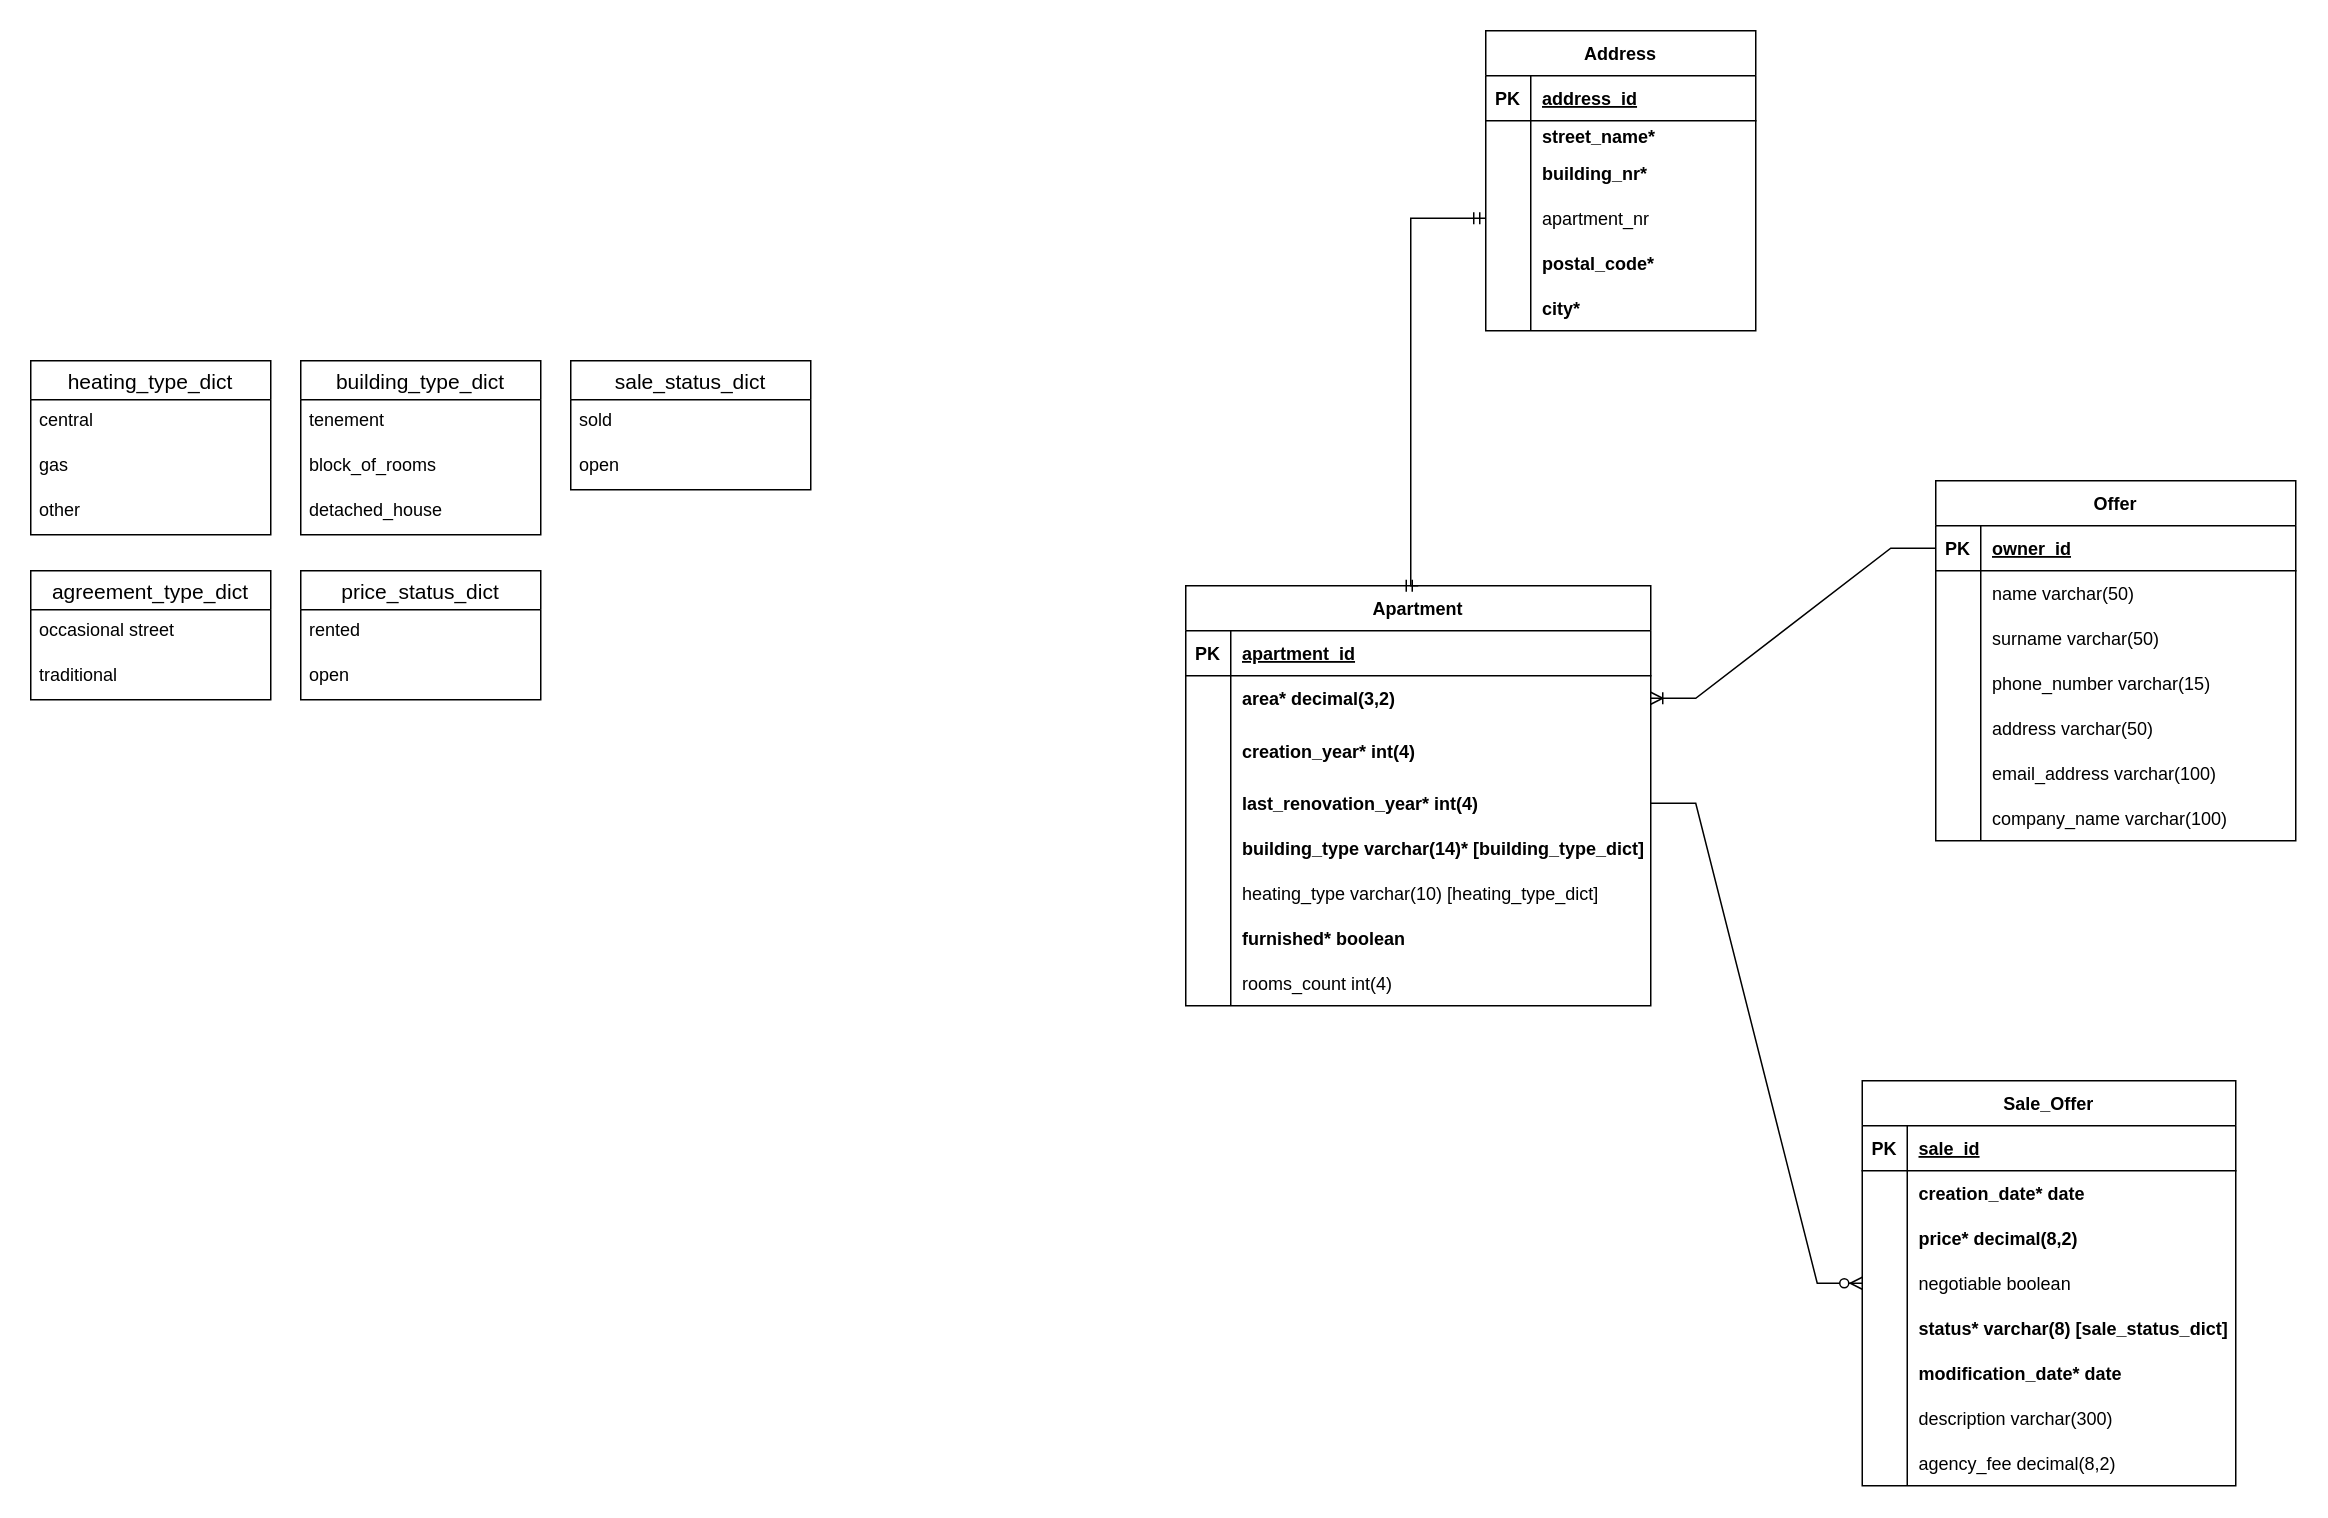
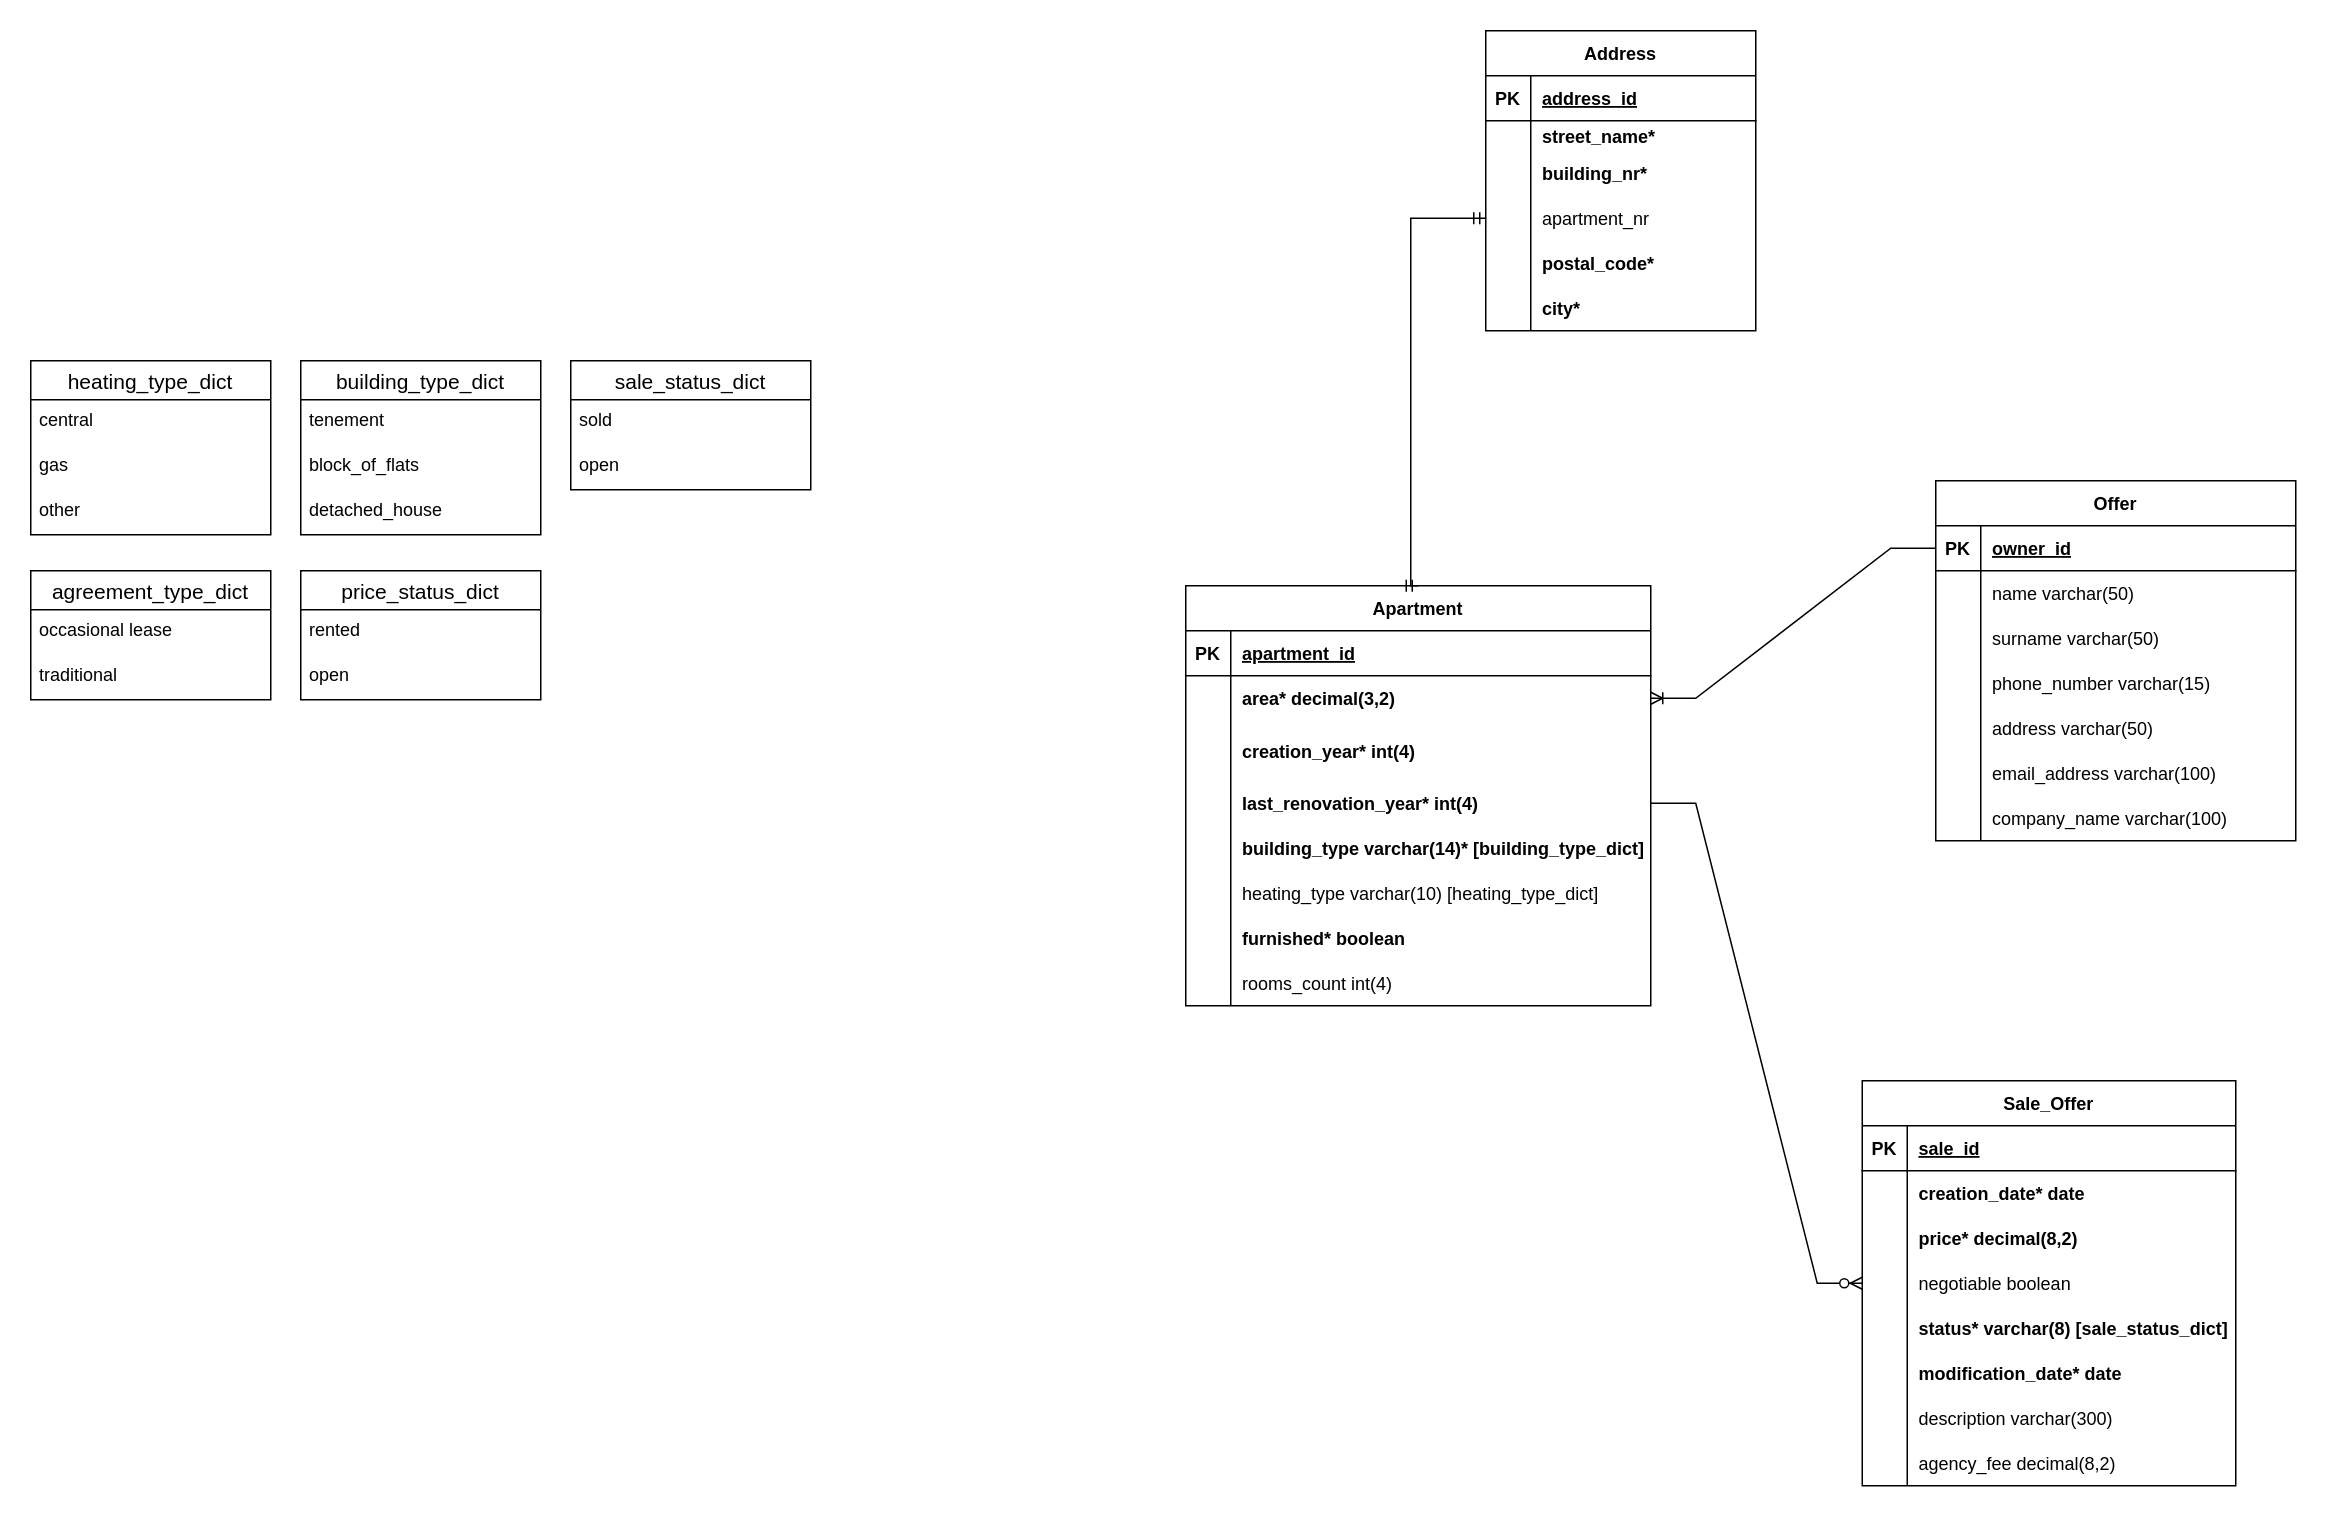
- <mxCell id="96" value="block_of_rooms&#10;" style="text;strokeColor=none;fillColor=none;spacingLeft=4;spacingRight=4;overflow=hidden;rotatable=0;points=[[0,0.5],[1,0.5]];portConstraint=eastwest;fontSize=12;" parent="94" vertex="1"><mxGeometry y="56" width="160" height="30" as="geometry" /></mxCell>
+ <mxCell id="96" value="block_of_flats&#10;" style="text;strokeColor=none;fillColor=none;spacingLeft=4;spacingRight=4;overflow=hidden;rotatable=0;points=[[0,0.5],[1,0.5]];portConstraint=eastwest;fontSize=12;" parent="94" vertex="1"><mxGeometry y="56" width="160" height="30" as="geometry" /></mxCell>
- <mxCell id="103" value="occasional street" style="text;strokeColor=none;fillColor=none;spacingLeft=4;spacingRight=4;overflow=hidden;rotatable=0;points=[[0,0.5],[1,0.5]];portConstraint=eastwest;fontSize=12;" parent="102" vertex="1"><mxGeometry y="26" width="160" height="30" as="geometry" /></mxCell>
+ <mxCell id="103" value="occasional lease" style="text;strokeColor=none;fillColor=none;spacingLeft=4;spacingRight=4;overflow=hidden;rotatable=0;points=[[0,0.5],[1,0.5]];portConstraint=eastwest;fontSize=12;" parent="102" vertex="1"><mxGeometry y="26" width="160" height="30" as="geometry" /></mxCell>
